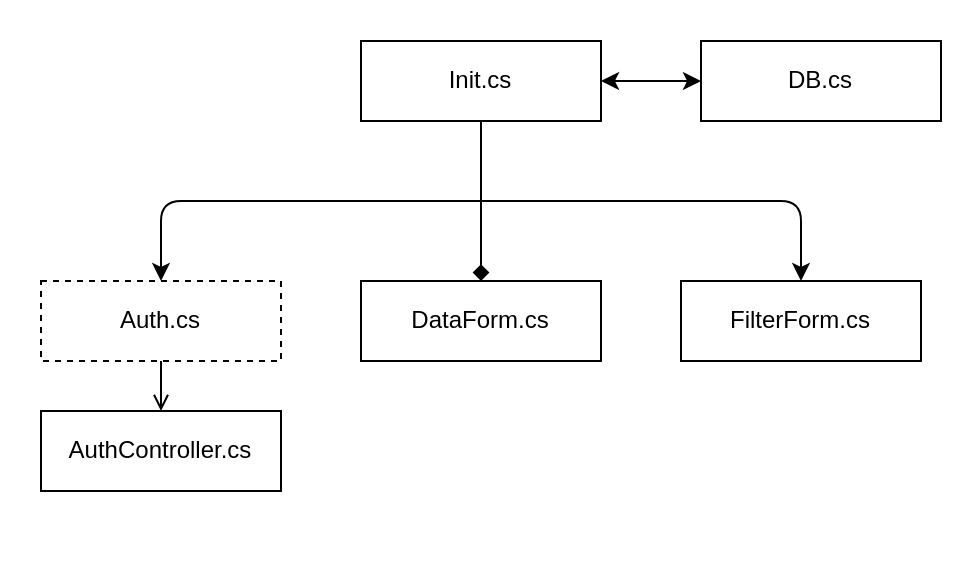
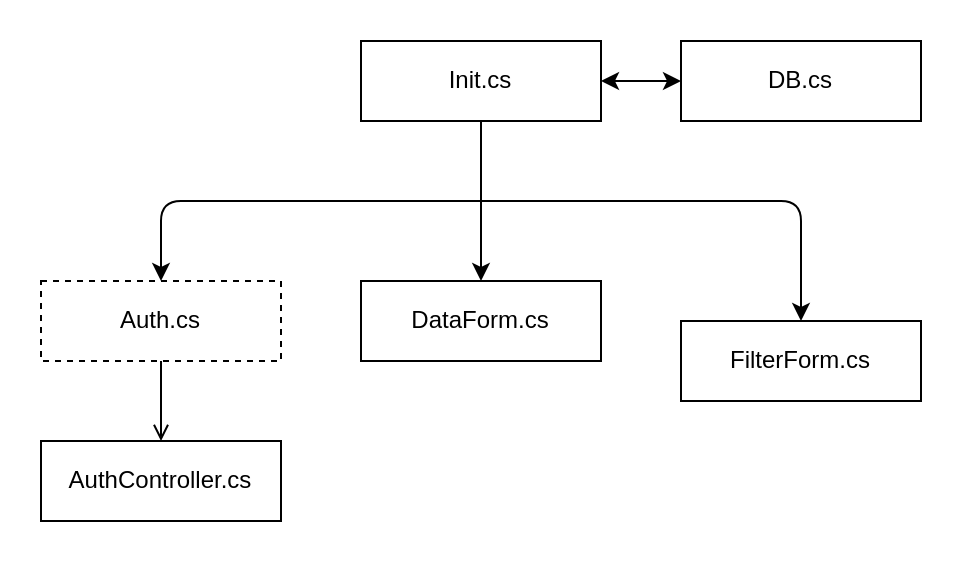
- <mxCell id="7" value="DB.cs" style="rounded=0;whiteSpace=wrap;html=1;" parent="1" vertex="1"><mxGeometry x="350" y="20" width="120" height="40" as="geometry" /></mxCell>
+ <mxCell id="7" value="DB.cs" style="rounded=0;whiteSpace=wrap;html=1;" parent="1" vertex="1"><mxGeometry x="340" y="20" width="120" height="40" as="geometry" /></mxCell>
- <mxCell id="2" style="edgeStyle=orthogonalEdgeStyle;rounded=0;orthogonalLoop=1;jettySize=auto;html=1;exitX=0.5;exitY=1;exitDx=0;exitDy=0;entryX=0.5;entryY=0;entryDx=0;entryDy=0;endArrow=diamond;" parent="1" source="3" target="5" edge="1"><mxGeometry relative="1" as="geometry" /></mxCell>
+ <mxCell id="2" style="edgeStyle=orthogonalEdgeStyle;rounded=0;orthogonalLoop=1;jettySize=auto;html=1;exitX=0.5;exitY=1;exitDx=0;exitDy=0;entryX=0.5;entryY=0;entryDx=0;entryDy=0;" parent="1" source="3" target="5" edge="1"><mxGeometry relative="1" as="geometry" /></mxCell>
- <mxCell id="6" value="FilterForm.cs" style="rounded=0;whiteSpace=wrap;html=1;" parent="1" vertex="1"><mxGeometry x="340" y="140" width="120" height="40" as="geometry" /></mxCell>
+ <mxCell id="6" value="FilterForm.cs" style="rounded=0;whiteSpace=wrap;html=1;" parent="1" vertex="1"><mxGeometry x="340" y="160" width="120" height="40" as="geometry" /></mxCell>
- <mxCell id="8" value="AuthController.cs" style="rounded=0;whiteSpace=wrap;html=1;" parent="1" vertex="1"><mxGeometry x="20" y="205" width="120" height="40" as="geometry" /></mxCell>
+ <mxCell id="8" value="AuthController.cs" style="rounded=0;whiteSpace=wrap;html=1;" parent="1" vertex="1"><mxGeometry x="20" y="220" width="120" height="40" as="geometry" /></mxCell>
